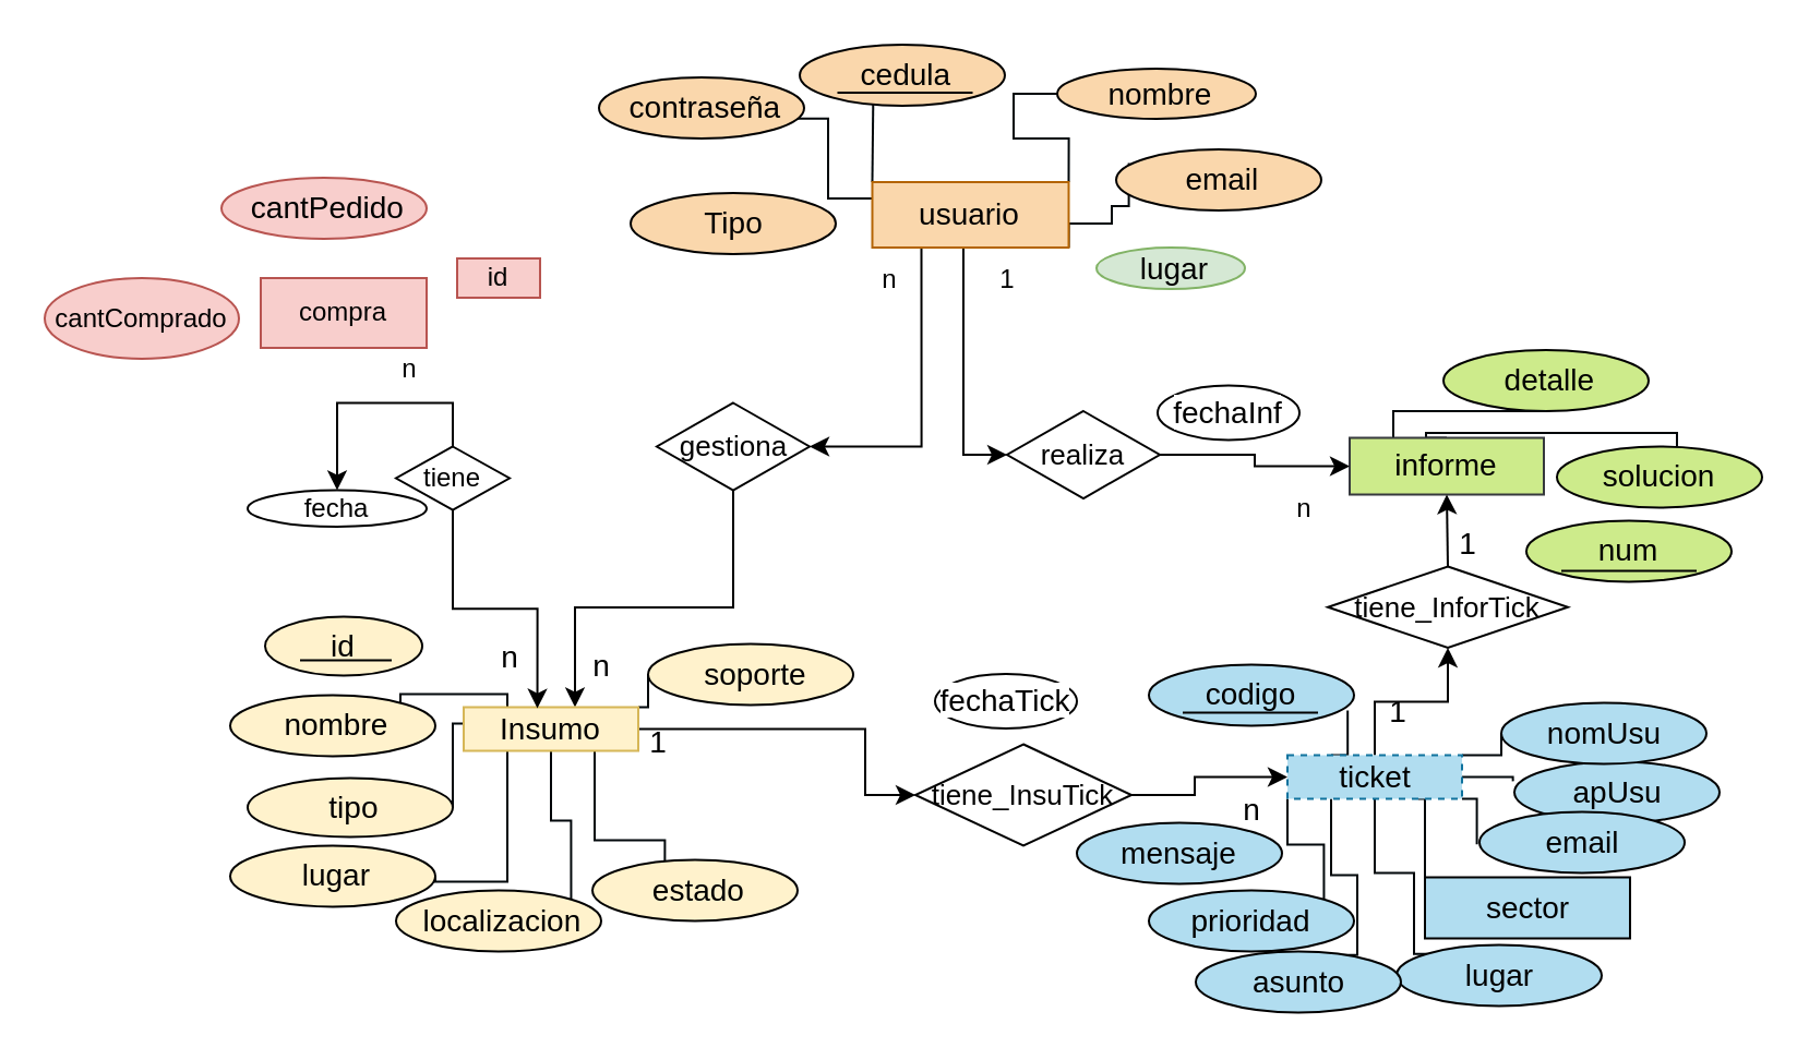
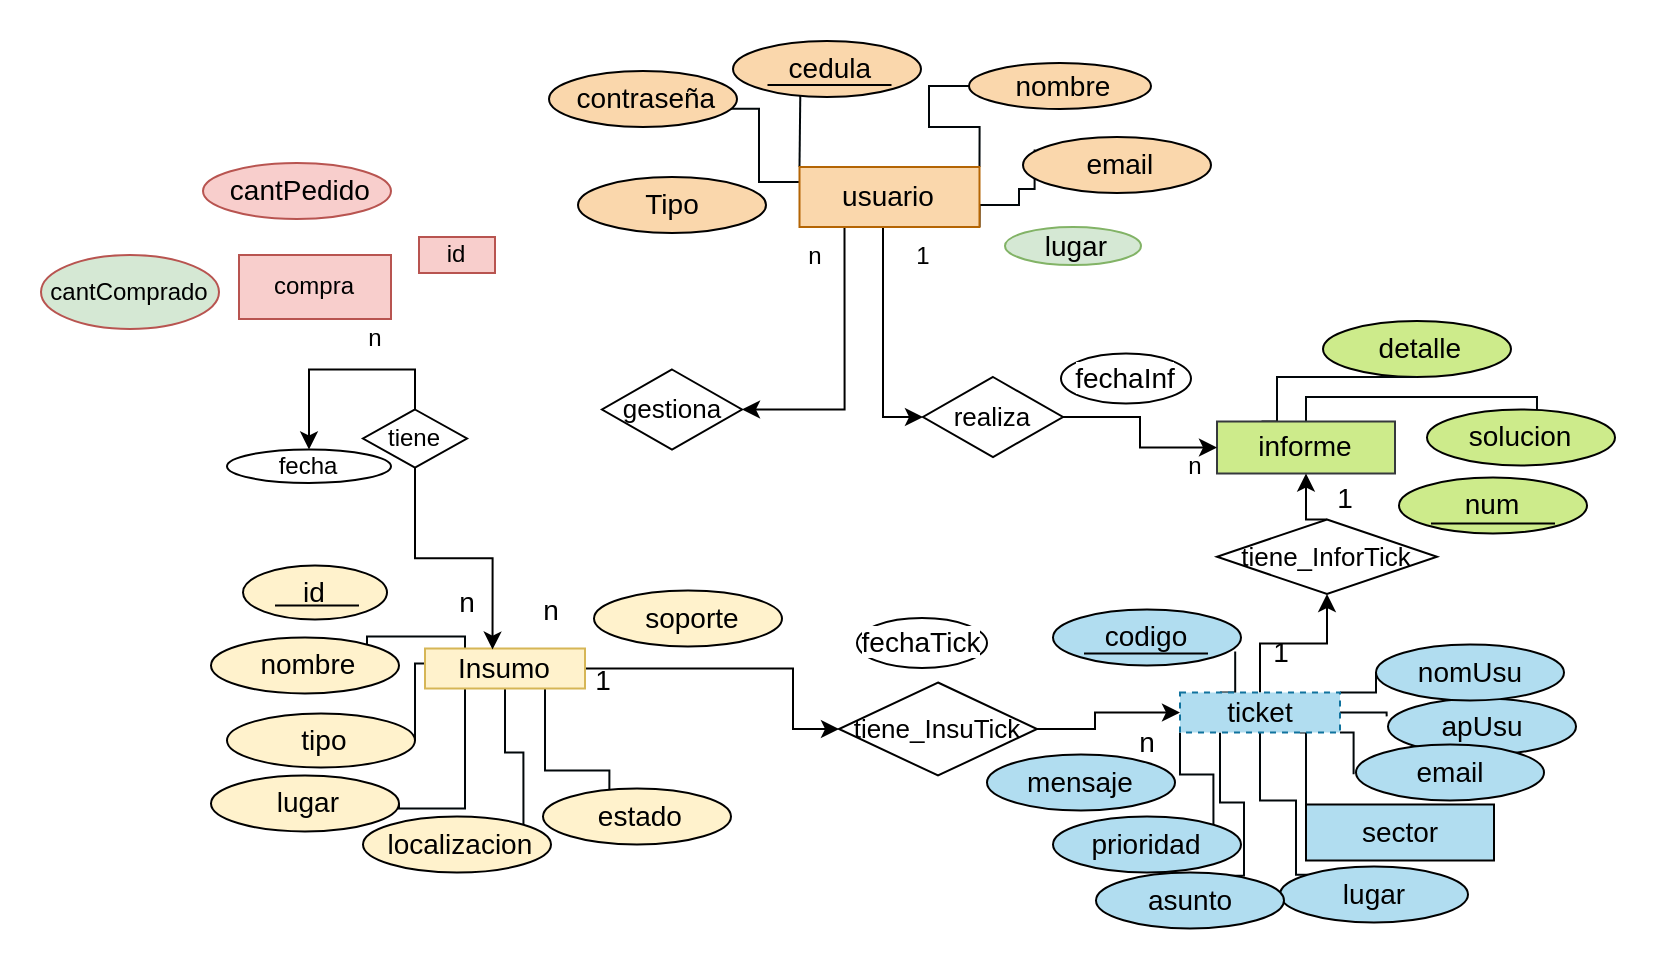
- <mxCell id="82" value="cantComprado" style="ellipse;whiteSpace=wrap;html=1;fillColor=#f8cecc;strokeColor=#b85450;" parent="1" vertex="1"><mxGeometry x="20" y="127" width="89" height="37" as="geometry" /></mxCell>
+ <mxCell id="82" value="cantComprado" style="ellipse;whiteSpace=wrap;html=1;fillColor=#d5e8d4;strokeColor=#b85450;" parent="1" vertex="1"><mxGeometry x="20" y="127" width="89" height="37" as="geometry" /></mxCell>
- <mxCell id="57" value="informe" style="rounded=0;whiteSpace=wrap;html=1;align=center;fillColor=#CDEB8B;strokeColor=#36393d;fontSize=14;" parent="1" vertex="1"><mxGeometry x="618" y="200.25" width="89" height="26" as="geometry" /></mxCell>
+ <mxCell id="57" value="informe" style="rounded=0;whiteSpace=wrap;html=1;align=center;fillColor=#CDEB8B;strokeColor=#36393d;fontSize=14;" parent="1" vertex="1"><mxGeometry x="608" y="210.25" width="89" height="26" as="geometry" /></mxCell>
- <mxCell id="9" style="edgeStyle=orthogonalEdgeStyle;rounded=0;orthogonalLoop=1;jettySize=auto;html=1;startArrow=none;startFill=0;endArrow=classic;endFill=1;fontSize=14;" parent="1" source="10" target="18" edge="1"><mxGeometry relative="1" as="geometry"><Array as="points"><mxPoint x="335" y="278" /><mxPoint x="263" y="278" /></Array></mxGeometry></mxCell>
- <mxCell id="17" style="edgeStyle=orthogonalEdgeStyle;rounded=0;orthogonalLoop=1;jettySize=auto;html=1;exitX=1;exitY=0;exitDx=0;exitDy=0;entryX=0;entryY=0.5;entryDx=0;entryDy=0;endArrow=none;endFill=0;strokeColor=#01070A;fontSize=14;" parent="1" source="18" target="40" edge="1"><mxGeometry relative="1" as="geometry" /></mxCell>
